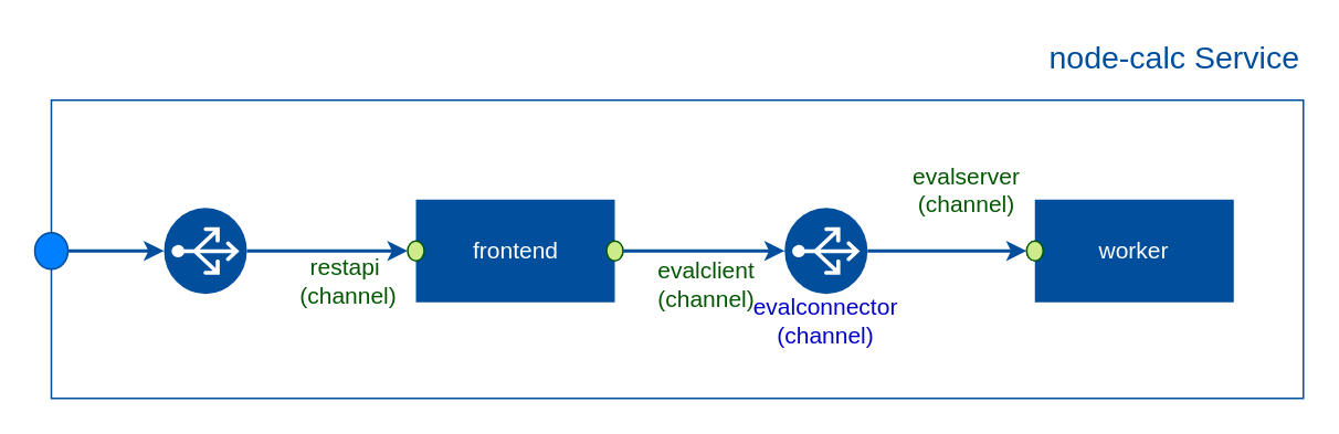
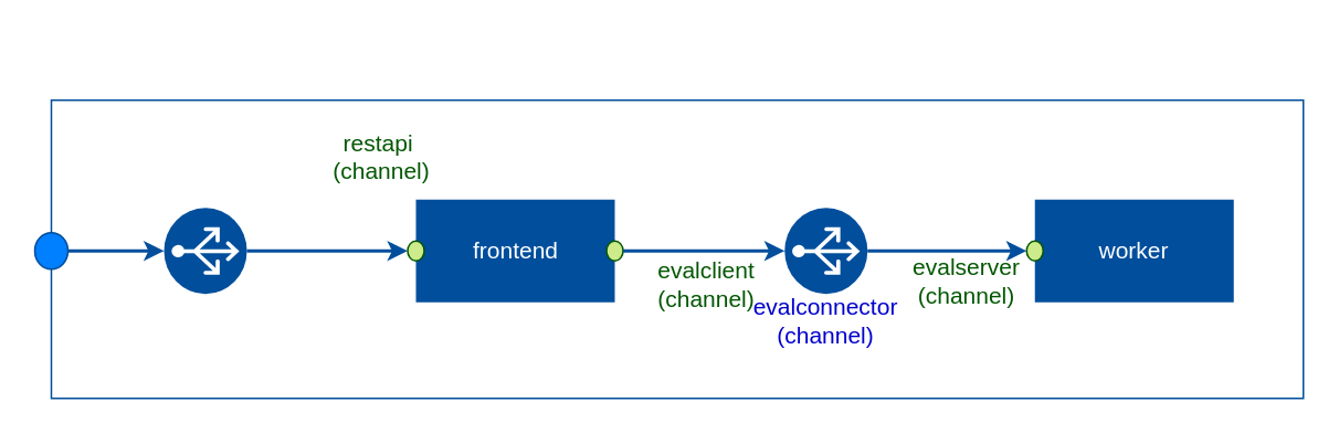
- <mxCell id="14" value="&lt;font style=&quot;font-size: 19px&quot; color=&quot;#004e9c&quot;&gt;node-calc Service&lt;/font&gt;" style="text;html=1;strokeColor=none;fillColor=none;align=right;verticalAlign=middle;whiteSpace=wrap;rounded=0;" parent="1" vertex="1"><mxGeometry x="446" y="20" width="340" height="30" as="geometry" /></mxCell>
- <mxCell id="23" value="&lt;font style=&quot;font-size: 14px&quot;&gt;evalserver&lt;br&gt;(channel)&lt;br&gt;&lt;/font&gt;" style="text;html=1;strokeColor=none;fillColor=none;align=center;verticalAlign=middle;whiteSpace=wrap;rounded=0;fontSize=14;fontColor=#035703;" parent="1" vertex="1"><mxGeometry x="555" y="103" width="56" height="22" as="geometry" /></mxCell>
+ <mxCell id="23" value="&lt;font style=&quot;font-size: 14px&quot;&gt;evalserver&lt;br&gt;(channel)&lt;br&gt;&lt;/font&gt;" style="text;html=1;strokeColor=none;fillColor=none;align=center;verticalAlign=middle;whiteSpace=wrap;rounded=0;fontSize=14;fontColor=#035703;" parent="1" vertex="1"><mxGeometry x="555" y="158" width="56" height="22" as="geometry" /></mxCell>
- <mxCell id="13" value="&lt;font style=&quot;font-size: 14px&quot;&gt;restapi&amp;nbsp;&lt;br&gt;(channel)&lt;br&gt;&lt;/font&gt;" style="text;html=1;strokeColor=none;fillColor=none;align=center;verticalAlign=middle;whiteSpace=wrap;rounded=0;fontSize=14;fontColor=#035703;" parent="1" vertex="1"><mxGeometry x="181.5" y="158" width="56" height="22" as="geometry" /></mxCell>
+ <mxCell id="13" value="&lt;font style=&quot;font-size: 14px&quot;&gt;restapi&amp;nbsp;&lt;br&gt;(channel)&lt;br&gt;&lt;/font&gt;" style="text;html=1;strokeColor=none;fillColor=none;align=center;verticalAlign=middle;whiteSpace=wrap;rounded=0;fontSize=14;fontColor=#035703;" parent="1" vertex="1"><mxGeometry x="201.5" y="83" width="56" height="22" as="geometry" /></mxCell>
